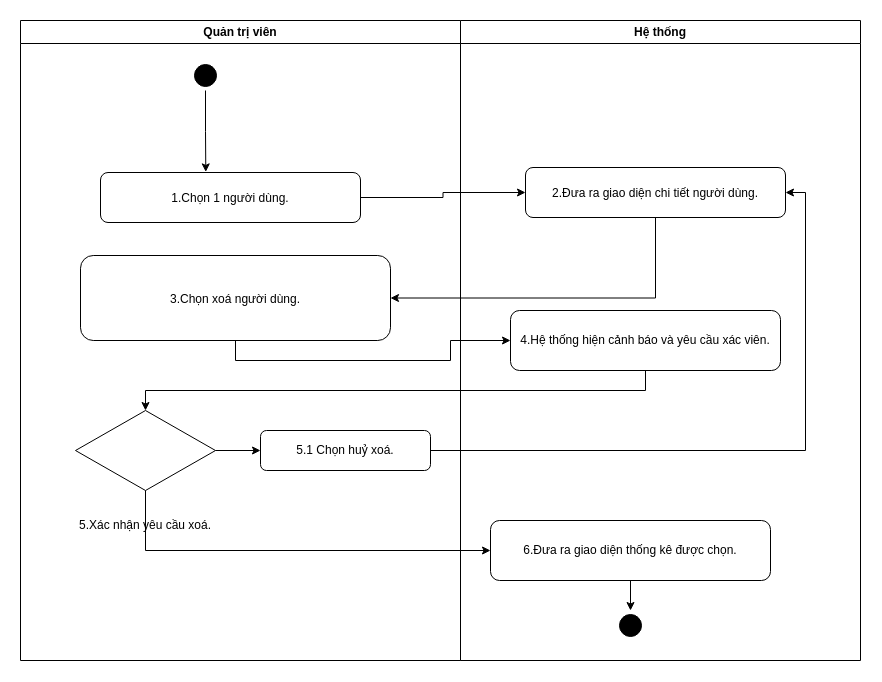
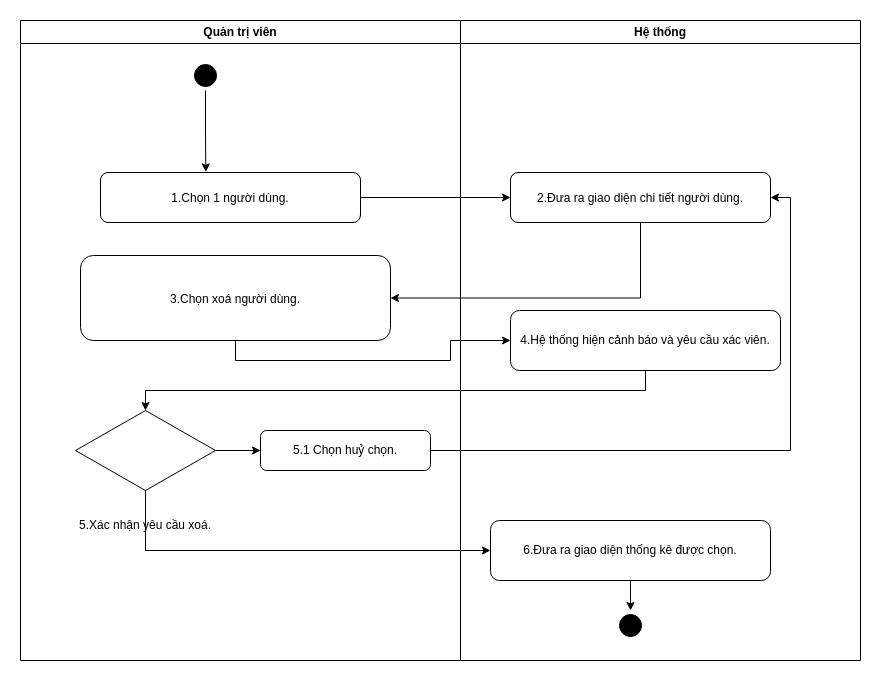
- <mxCell id="12" value="2.Đưa ra giao diện chi tiết người dùng." style="rounded=1;" parent="11" vertex="1"><mxGeometry x="65" y="147" width="260" height="50" as="geometry" /></mxCell>
+ <mxCell id="12" value="2.Đưa ra giao diện chi tiết người dùng." style="rounded=1;" parent="11" vertex="1"><mxGeometry x="50" y="152" width="260" height="50" as="geometry" /></mxCell>
- <mxCell id="9" value="5.1 Chọn huỷ xoá." style="rounded=1;whiteSpace=wrap;html=1;" vertex="1" parent="2"><mxGeometry x="240" y="410" width="170" height="40" as="geometry" /></mxCell>
+ <mxCell id="9" value="5.1 Chọn huỷ chọn." style="rounded=1;whiteSpace=wrap;html=1;" vertex="1" parent="2"><mxGeometry x="240" y="410" width="170" height="40" as="geometry" /></mxCell>
